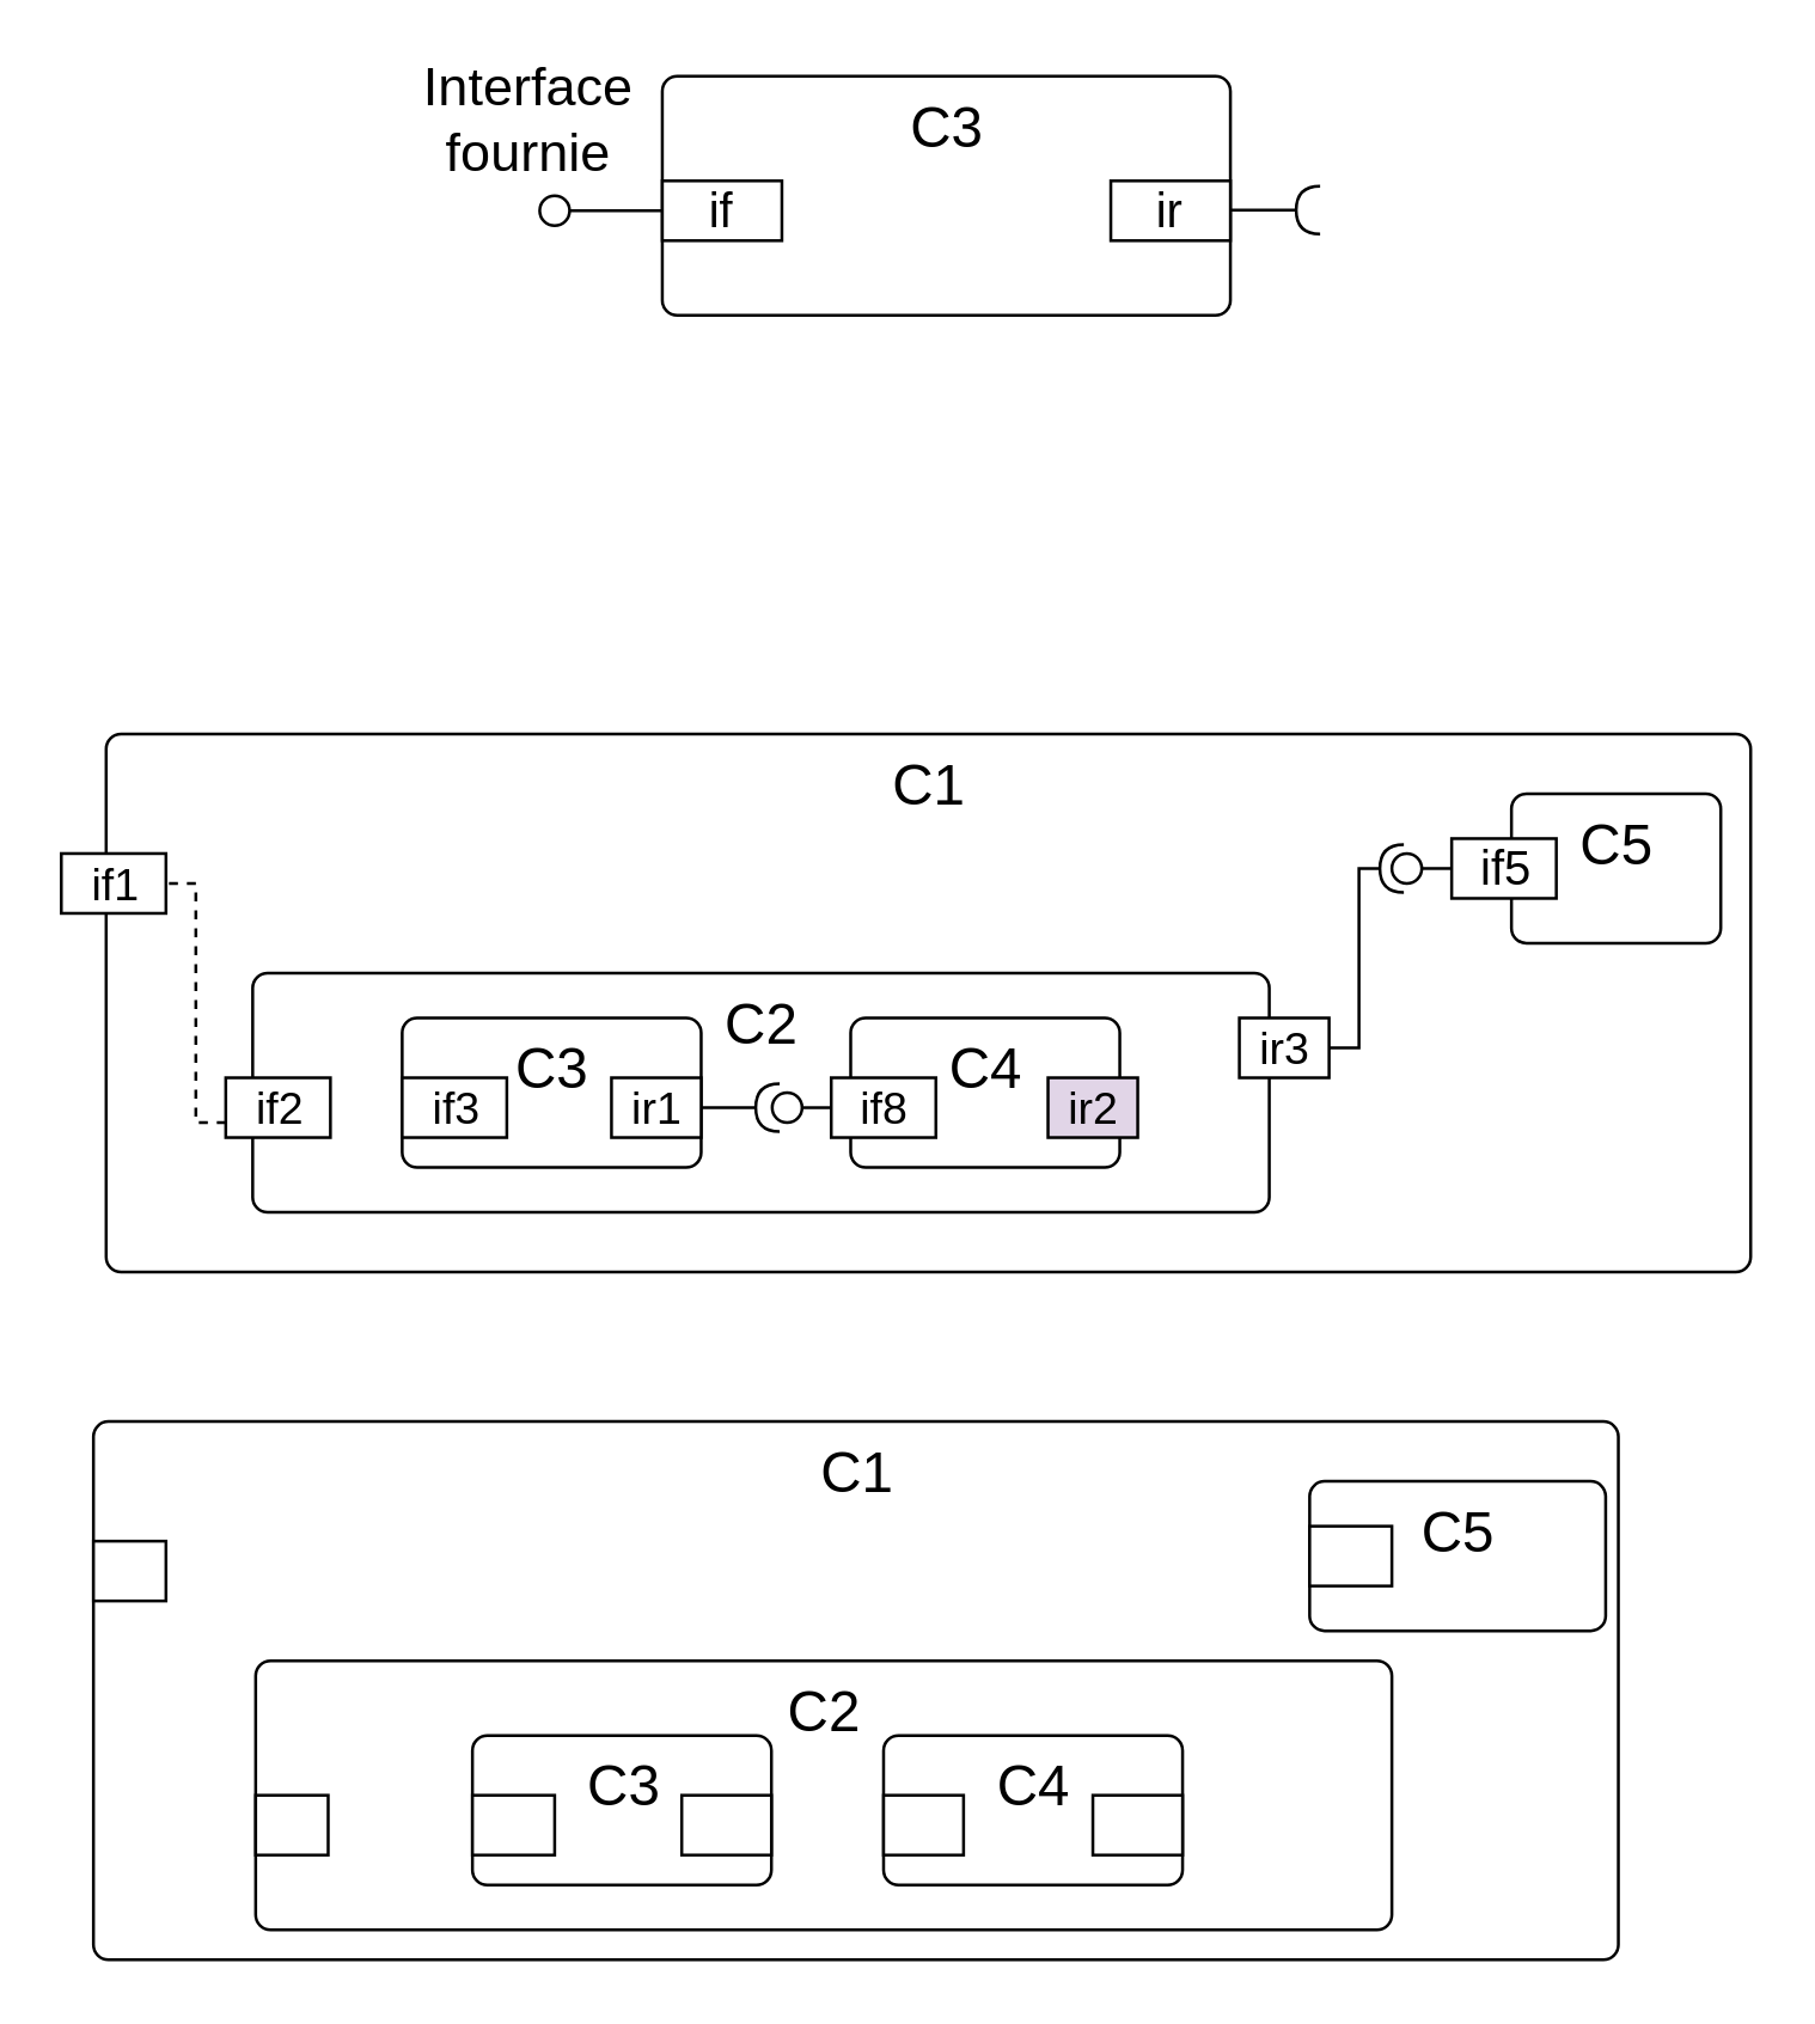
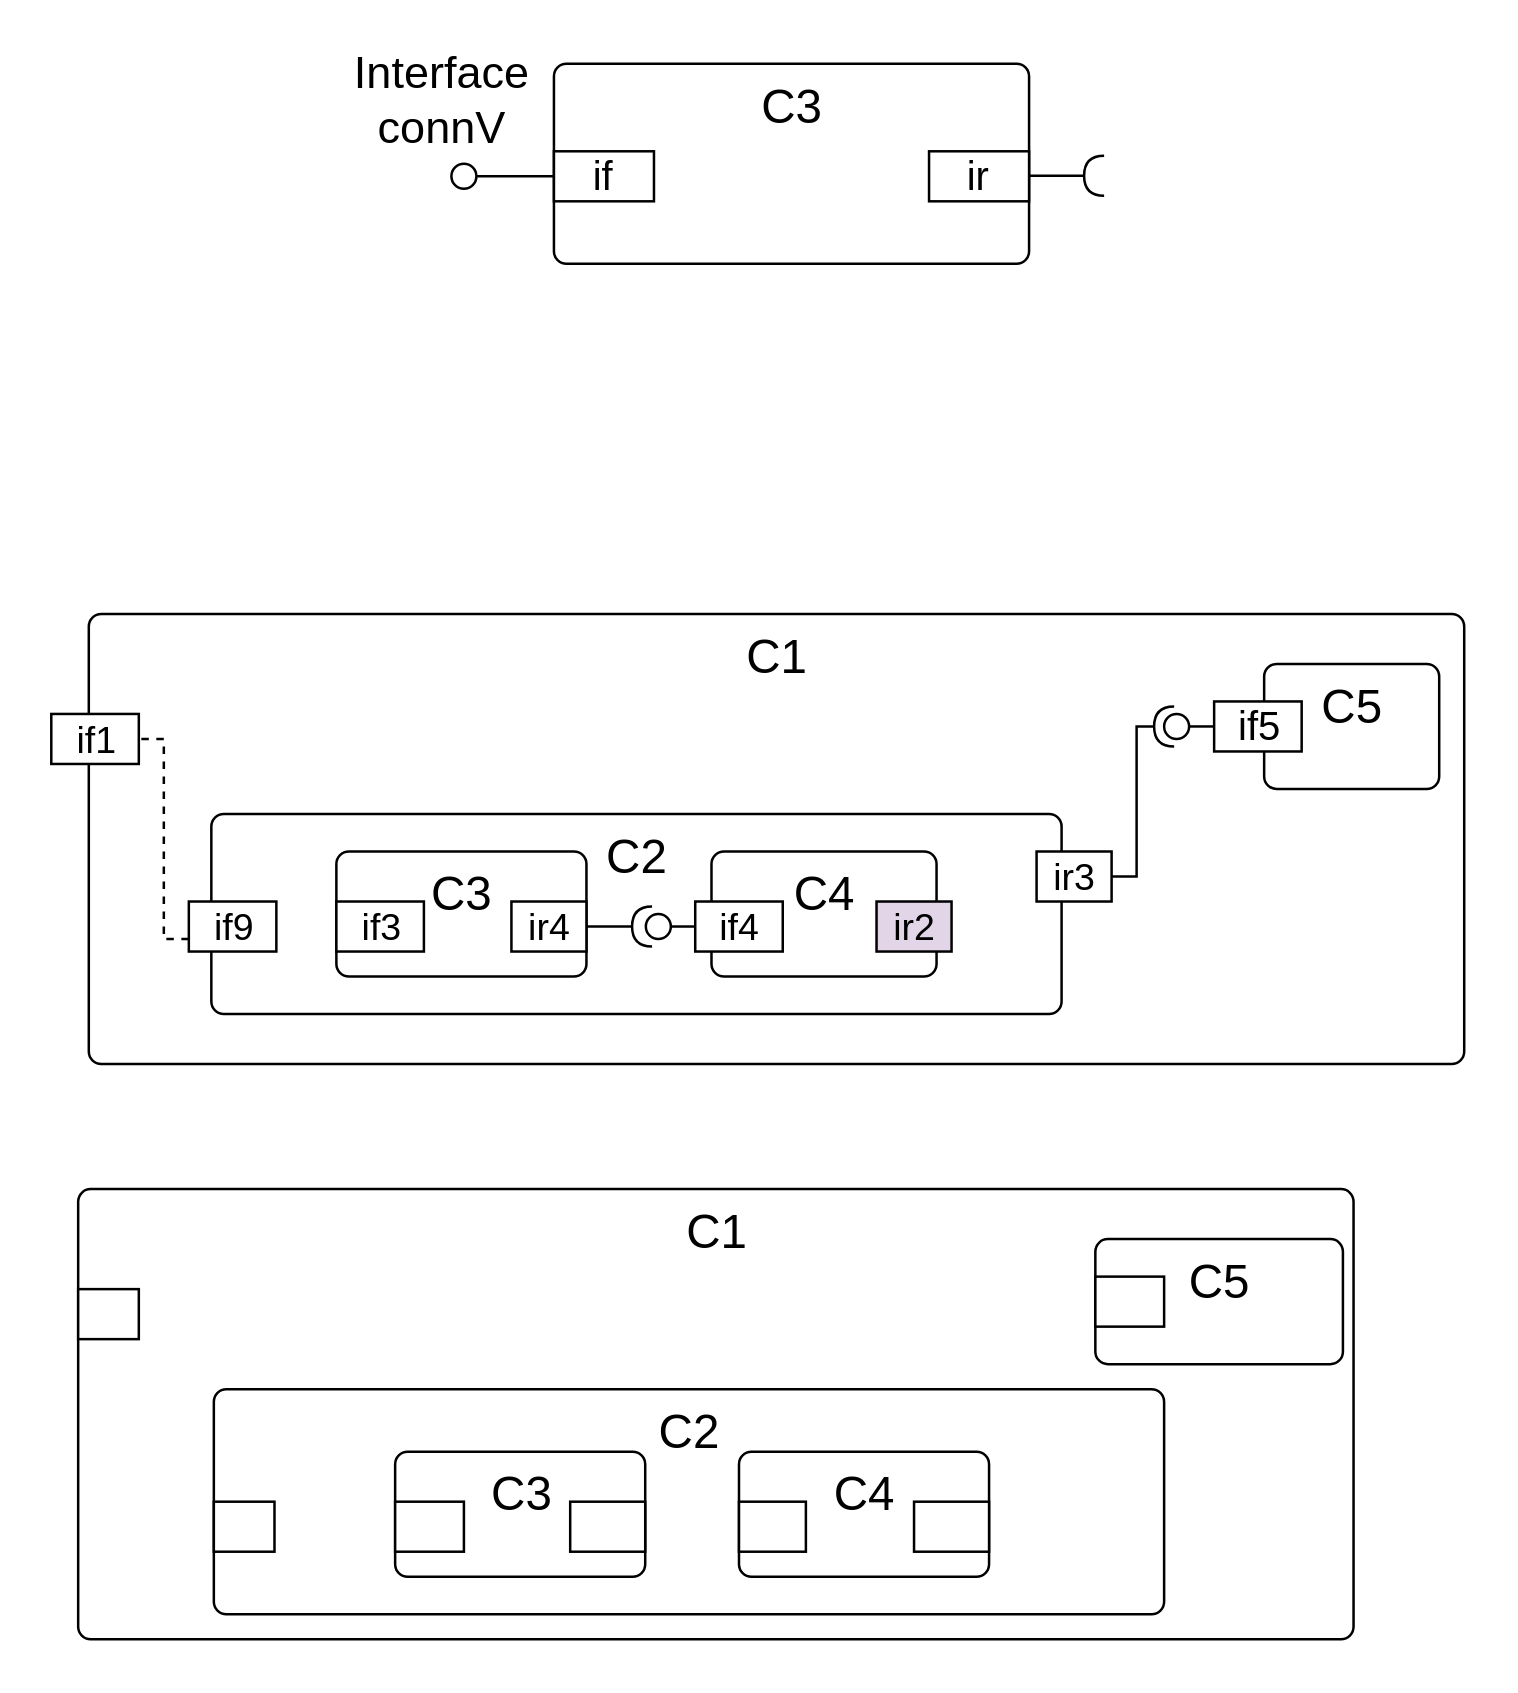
- <mxCell id="4" value="&lt;font style=&quot;font-size: 18px&quot;&gt;Interface&lt;br&gt;fournie&lt;/font&gt;" style="text;html=1;align=center;verticalAlign=middle;resizable=0;points=[];autosize=1;strokeColor=none;fillColor=none;" parent="1" vertex="1"><mxGeometry x="131" y="20" width="90" height="40" as="geometry" /></mxCell>
+ <mxCell id="4" value="&lt;font style=&quot;font-size: 18px&quot;&gt;Interface&lt;br&gt;connV&lt;/font&gt;" style="text;html=1;align=center;verticalAlign=middle;resizable=0;points=[];autosize=1;strokeColor=none;fillColor=none;" parent="1" vertex="1"><mxGeometry x="131" y="20" width="90" height="40" as="geometry" /></mxCell>
- <mxCell id="11" value="&lt;font style=&quot;font-size: 15px&quot;&gt;if2&lt;/font&gt;" style="html=1;" parent="1" vertex="1"><mxGeometry x="75" y="360" width="35" height="20" as="geometry" /></mxCell>
+ <mxCell id="11" value="&lt;font style=&quot;font-size: 15px&quot;&gt;if9&lt;/font&gt;" style="html=1;" parent="1" vertex="1"><mxGeometry x="75" y="360" width="35" height="20" as="geometry" /></mxCell>
- <mxCell id="13" value="&lt;font style=&quot;font-size: 15px&quot;&gt;ir1&lt;/font&gt;" style="html=1;" parent="1" vertex="1"><mxGeometry x="204" y="360" width="30" height="20" as="geometry" /></mxCell>
+ <mxCell id="13" value="&lt;font style=&quot;font-size: 15px&quot;&gt;ir4&lt;/font&gt;" style="html=1;" parent="1" vertex="1"><mxGeometry x="204" y="360" width="30" height="20" as="geometry" /></mxCell>
- <mxCell id="10" value="&lt;font style=&quot;font-size: 15px&quot;&gt;if8&lt;/font&gt;" style="html=1;" parent="1" vertex="1"><mxGeometry x="277.5" y="360" width="35" height="20" as="geometry" /></mxCell>
+ <mxCell id="10" value="&lt;font style=&quot;font-size: 15px&quot;&gt;if4&lt;/font&gt;" style="html=1;" parent="1" vertex="1"><mxGeometry x="277.5" y="360" width="35" height="20" as="geometry" /></mxCell>
